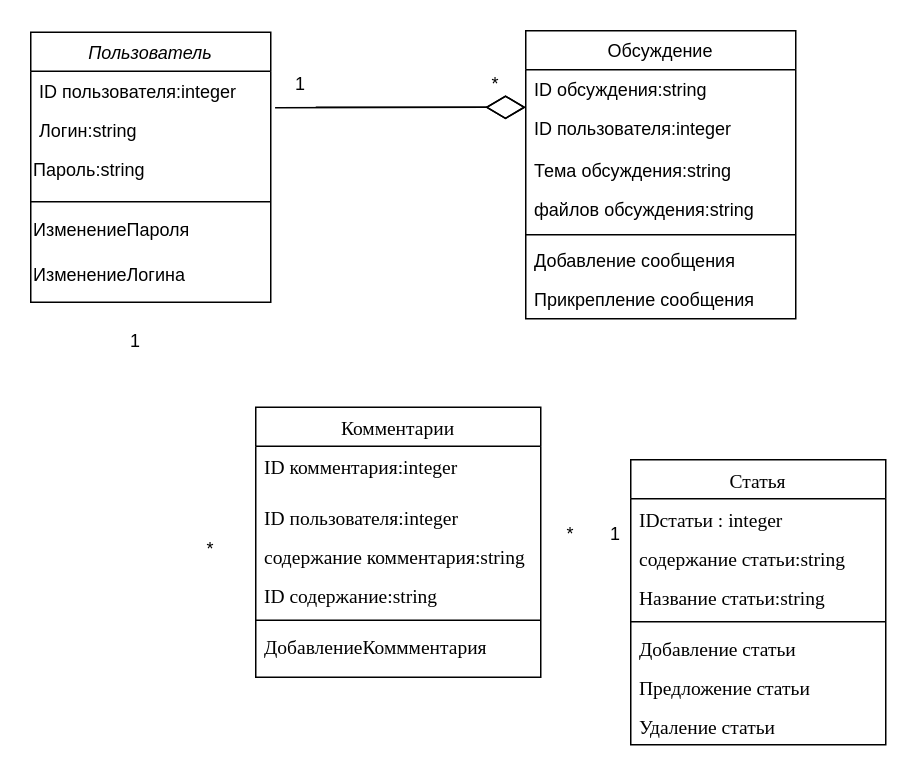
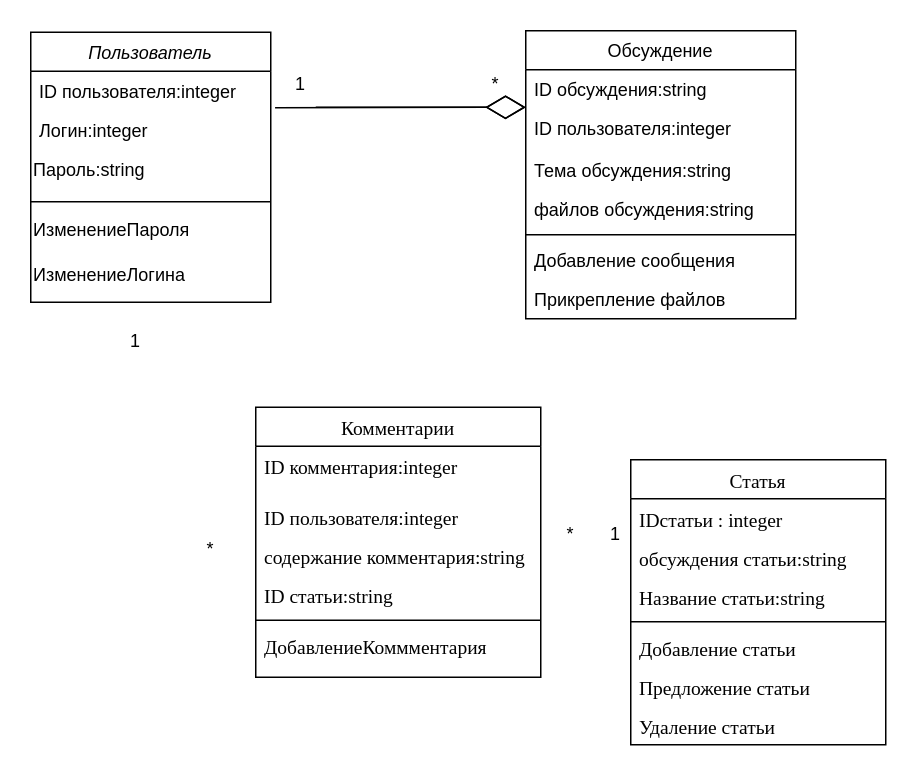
- <mxCell id="4" value="Логин:string" style="text;align=left;verticalAlign=top;spacingLeft=4;spacingRight=4;overflow=hidden;rotatable=0;points=[[0,0.5],[1,0.5]];portConstraint=eastwest;rounded=0;shadow=0;html=0;" parent="2" vertex="1"><mxGeometry y="52" width="160" height="26" as="geometry" /></mxCell>
+ <mxCell id="4" value="Логин:integer" style="text;align=left;verticalAlign=top;spacingLeft=4;spacingRight=4;overflow=hidden;rotatable=0;points=[[0,0.5],[1,0.5]];portConstraint=eastwest;rounded=0;shadow=0;html=0;" parent="2" vertex="1"><mxGeometry y="52" width="160" height="26" as="geometry" /></mxCell>
- <mxCell id="23" value="Прикрепление сообщения" style="text;align=left;verticalAlign=top;spacingLeft=4;spacingRight=4;overflow=hidden;rotatable=0;points=[[0,0.5],[1,0.5]];portConstraint=eastwest;" vertex="1" parent="16"><mxGeometry y="166" width="180" height="26" as="geometry" /></mxCell>
+ <mxCell id="23" value="Прикрепление файлов" style="text;align=left;verticalAlign=top;spacingLeft=4;spacingRight=4;overflow=hidden;rotatable=0;points=[[0,0.5],[1,0.5]];portConstraint=eastwest;" vertex="1" parent="16"><mxGeometry y="166" width="180" height="26" as="geometry" /></mxCell>
- <mxCell id="26" value="содержание статьи:string" style="text;align=left;verticalAlign=top;spacingLeft=4;spacingRight=4;overflow=hidden;rotatable=0;points=[[0,0.5],[1,0.5]];portConstraint=eastwest;fontFamily=Times New Roman;fontSize=13;" parent="24" vertex="1"><mxGeometry y="52" width="170" height="26" as="geometry" /></mxCell>
+ <mxCell id="26" value="обсуждения статьи:string" style="text;align=left;verticalAlign=top;spacingLeft=4;spacingRight=4;overflow=hidden;rotatable=0;points=[[0,0.5],[1,0.5]];portConstraint=eastwest;fontFamily=Times New Roman;fontSize=13;" parent="24" vertex="1"><mxGeometry y="52" width="170" height="26" as="geometry" /></mxCell>
- <mxCell id="13" value="ID содержание:string" style="text;align=left;verticalAlign=top;spacingLeft=4;spacingRight=4;overflow=hidden;rotatable=0;points=[[0,0.5],[1,0.5]];portConstraint=eastwest;fontFamily=Times New Roman;fontSize=13;" parent="9" vertex="1"><mxGeometry y="112" width="190" height="26" as="geometry" /></mxCell>
+ <mxCell id="13" value="ID статьи:string" style="text;align=left;verticalAlign=top;spacingLeft=4;spacingRight=4;overflow=hidden;rotatable=0;points=[[0,0.5],[1,0.5]];portConstraint=eastwest;fontFamily=Times New Roman;fontSize=13;" parent="9" vertex="1"><mxGeometry y="112" width="190" height="26" as="geometry" /></mxCell>
